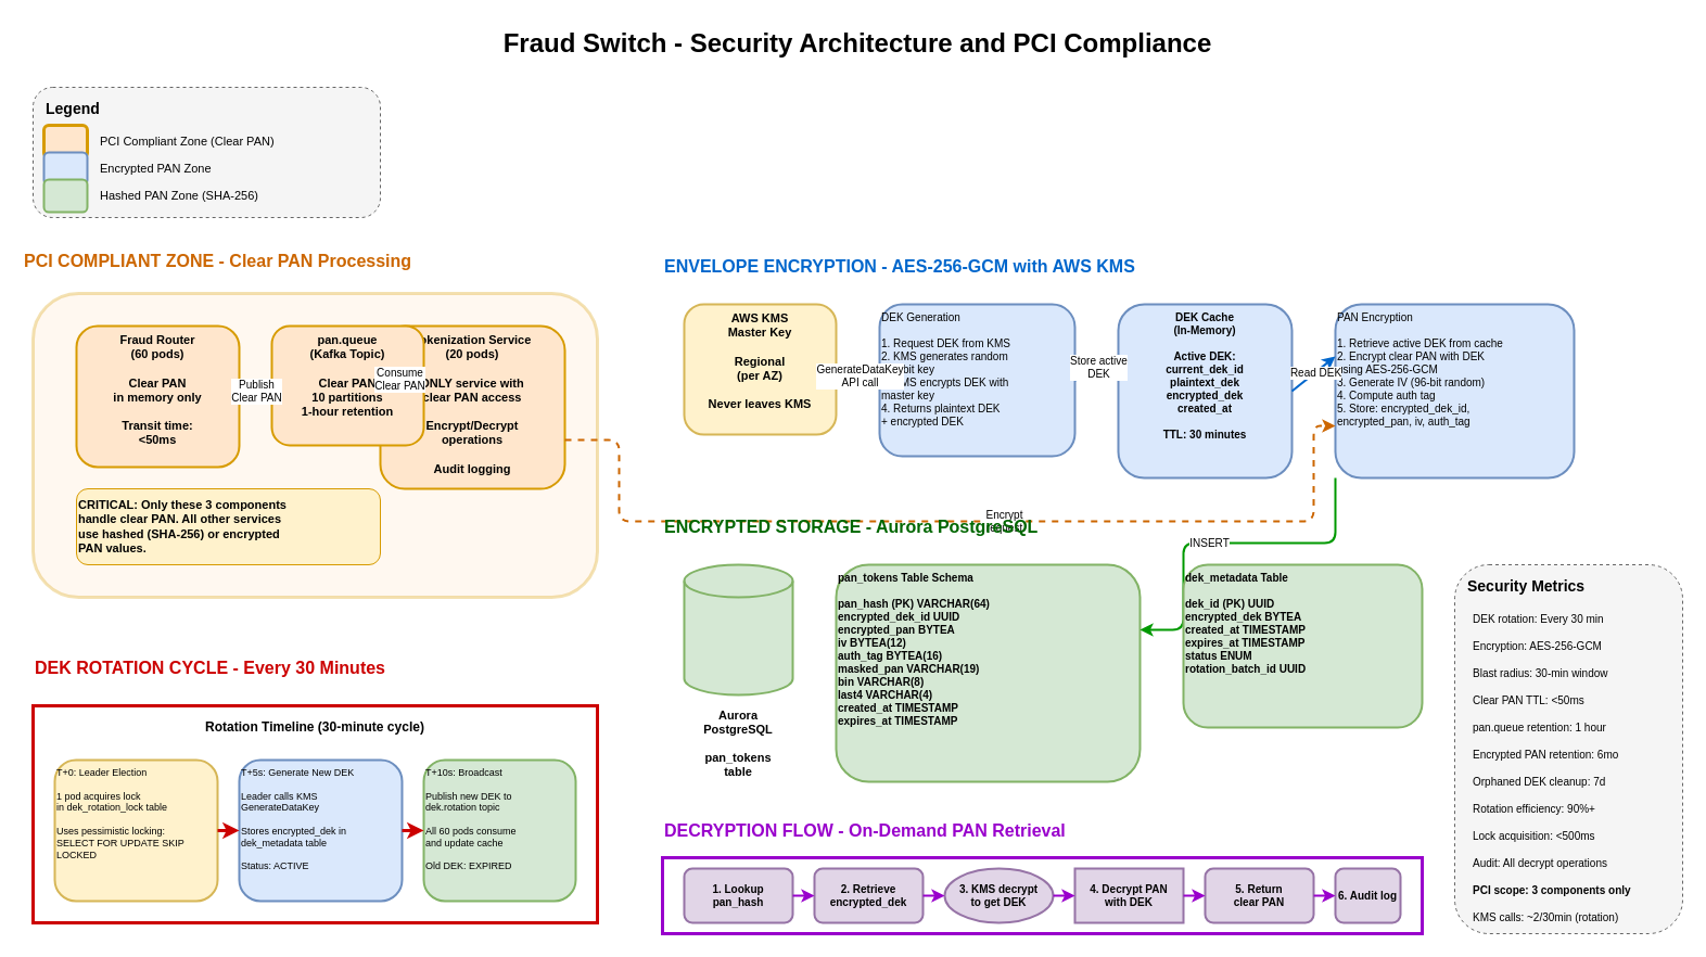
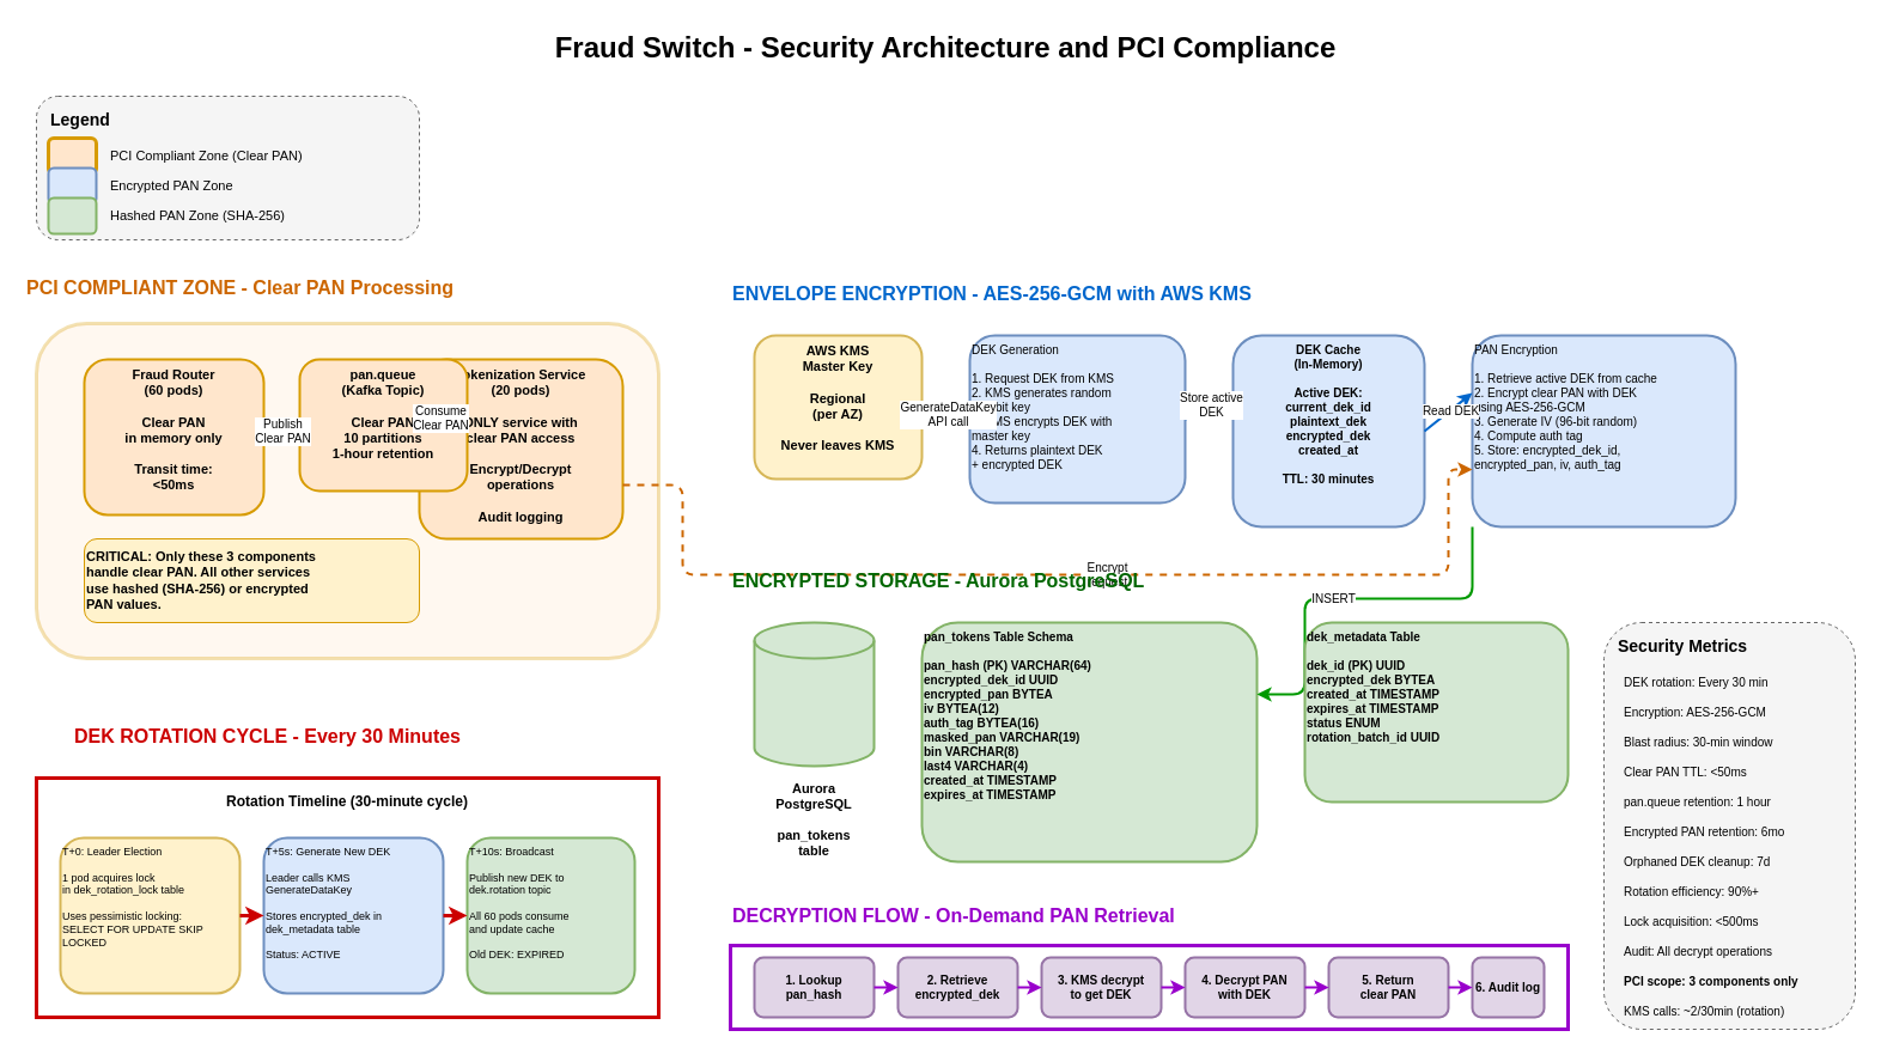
- <mxCell id="34" value="DEK ROTATION CYCLE - Every 30 Minutes" style="text;html=1;strokeColor=none;fillColor=none;align=left;verticalAlign=middle;whiteSpace=wrap;rounded=0;fontSize=16;fontStyle=1;fontColor=#CC0000;" vertex="1" parent="1"><mxGeometry x="30" y="600" width="500" height="30" as="geometry" /></mxCell>
+ <mxCell id="34" value="DEK ROTATION CYCLE - Every 30 Minutes" style="text;html=1;strokeColor=none;fillColor=none;align=left;verticalAlign=middle;whiteSpace=wrap;rounded=0;fontSize=16;fontStyle=1;fontColor=#CC0000;" vertex="1" parent="1"><mxGeometry x="60" y="600" width="500" height="30" as="geometry" /></mxCell>
- <mxCell id="46" value="3. KMS decrypt&#10;to get DEK" style="ellipse;whiteSpace=wrap;html=1;fillColor=#e1d5e7;strokeColor=#9673a6;verticalAlign=middle;fontSize=10;fontStyle=1;strokeWidth=2;" vertex="1" parent="1"><mxGeometry x="870" y="800" width="100" height="50" as="geometry" /></mxCell>
+ <mxCell id="46" value="3. KMS decrypt&#10;to get DEK" style="rounded=1;whiteSpace=wrap;html=1;fillColor=#e1d5e7;strokeColor=#9673a6;verticalAlign=middle;fontSize=10;fontStyle=1;strokeWidth=2;" vertex="1" parent="1"><mxGeometry x="870" y="800" width="100" height="50" as="geometry" /></mxCell>
- <mxCell id="47" value="4. Decrypt PAN&#10;with DEK" style="whiteSpace=wrap;html=1;fillColor=#e1d5e7;strokeColor=#9673a6;verticalAlign=middle;fontSize=10;fontStyle=1;strokeWidth=2;rounded=0;" vertex="1" parent="1"><mxGeometry x="990" y="800" width="100" height="50" as="geometry" /></mxCell>
+ <mxCell id="47" value="4. Decrypt PAN&#10;with DEK" style="rounded=1;whiteSpace=wrap;html=1;fillColor=#e1d5e7;strokeColor=#9673a6;verticalAlign=middle;fontSize=10;fontStyle=1;strokeWidth=2;" vertex="1" parent="1"><mxGeometry x="990" y="800" width="100" height="50" as="geometry" /></mxCell>
